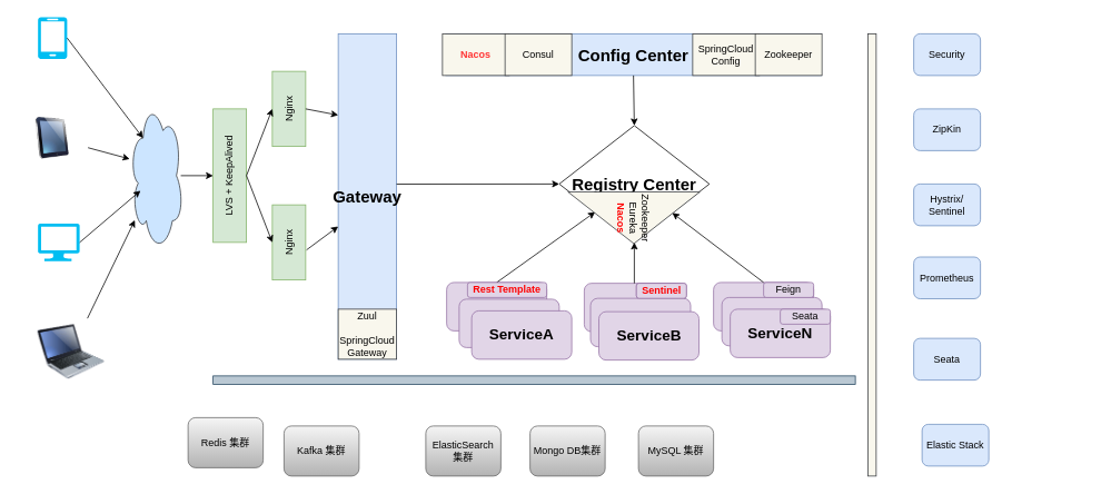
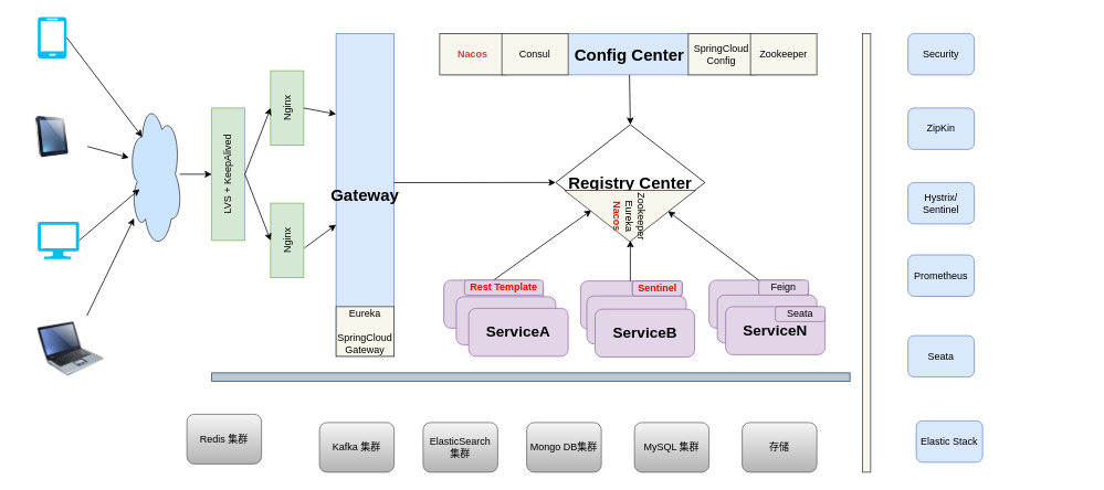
- <mxCell id="8" value="&lt;div&gt;Zuul&lt;/div&gt;&lt;div&gt;&lt;br&gt;&lt;/div&gt;&lt;div&gt;SpringCloud Gateway&lt;br&gt;&lt;/div&gt;" style="rounded=0;whiteSpace=wrap;html=1;fillColor=#f9f7ed;strokeColor=#36393d;" parent="1" vertex="1"><mxGeometry x="405" y="370" width="70" height="60" as="geometry" /></mxCell>
+ <mxCell id="8" value="&lt;div&gt;Eureka&lt;/div&gt;&lt;div&gt;&lt;br&gt;&lt;/div&gt;&lt;div&gt;SpringCloud Gateway&lt;br&gt;&lt;/div&gt;" style="rounded=0;whiteSpace=wrap;html=1;fillColor=#f9f7ed;strokeColor=#36393d;" parent="1" vertex="1"><mxGeometry x="405" y="370" width="70" height="60" as="geometry" /></mxCell>
- <mxCell id="13" value="&lt;div&gt;Kafka 集群&lt;/div&gt;" style="rounded=1;whiteSpace=wrap;html=1;fillColor=#f5f5f5;strokeColor=#666666;gradientColor=#b3b3b3;" parent="1" vertex="1"><mxGeometry x="340" y="510" width="90" height="60" as="geometry" /></mxCell>
+ <mxCell id="13" value="&lt;div&gt;Kafka 集群&lt;/div&gt;" style="rounded=1;whiteSpace=wrap;html=1;fillColor=#f5f5f5;strokeColor=#666666;gradientColor=#b3b3b3;" parent="1" vertex="1"><mxGeometry x="385" y="510" width="90" height="60" as="geometry" /></mxCell>
+ <mxCell id="16" value="存储" style="rounded=1;whiteSpace=wrap;html=1;fillColor=#f5f5f5;strokeColor=#666666;gradientColor=#b3b3b3;" parent="1" vertex="1"><mxGeometry x="895" y="510" width="90" height="60" as="geometry" /></mxCell>
